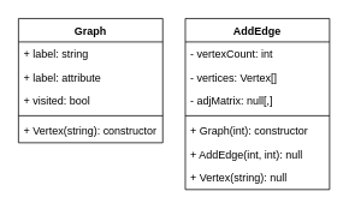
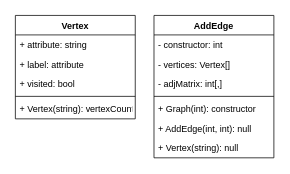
- <mxCell id="2" value="Graph" style="swimlane;fontStyle=1;align=center;verticalAlign=top;childLayout=stackLayout;horizontal=1;startSize=26;horizontalStack=0;resizeParent=1;resizeParentMax=0;resizeLast=0;collapsible=1;marginBottom=0;" vertex="1" parent="1"><mxGeometry x="20" y="20" width="160" height="138" as="geometry" /></mxCell>
+ <mxCell id="2" value="Vertex" style="swimlane;fontStyle=1;align=center;verticalAlign=top;childLayout=stackLayout;horizontal=1;startSize=26;horizontalStack=0;resizeParent=1;resizeParentMax=0;resizeLast=0;collapsible=1;marginBottom=0;" vertex="1" parent="1"><mxGeometry x="20" y="20" width="160" height="138" as="geometry" /></mxCell>
- <mxCell id="3" value="+ label: string" style="text;strokeColor=none;fillColor=none;align=left;verticalAlign=top;spacingLeft=4;spacingRight=4;overflow=hidden;rotatable=0;points=[[0,0.5],[1,0.5]];portConstraint=eastwest;" vertex="1" parent="2"><mxGeometry y="26" width="160" height="26" as="geometry" /></mxCell>
+ <mxCell id="3" value="+ attribute: string" style="text;strokeColor=none;fillColor=none;align=left;verticalAlign=top;spacingLeft=4;spacingRight=4;overflow=hidden;rotatable=0;points=[[0,0.5],[1,0.5]];portConstraint=eastwest;" vertex="1" parent="2"><mxGeometry y="26" width="160" height="26" as="geometry" /></mxCell>
- <mxCell id="9" value="- vertexCount: int" style="text;strokeColor=none;fillColor=none;align=left;verticalAlign=top;spacingLeft=4;spacingRight=4;overflow=hidden;rotatable=0;points=[[0,0.5],[1,0.5]];portConstraint=eastwest;" vertex="1" parent="8"><mxGeometry y="26" width="160" height="26" as="geometry" /></mxCell>
+ <mxCell id="9" value="- constructor: int" style="text;strokeColor=none;fillColor=none;align=left;verticalAlign=top;spacingLeft=4;spacingRight=4;overflow=hidden;rotatable=0;points=[[0,0.5],[1,0.5]];portConstraint=eastwest;" vertex="1" parent="8"><mxGeometry y="26" width="160" height="26" as="geometry" /></mxCell>
- <mxCell id="11" value="- adjMatrix: null[,]" style="text;strokeColor=none;fillColor=none;align=left;verticalAlign=top;spacingLeft=4;spacingRight=4;overflow=hidden;rotatable=0;points=[[0,0.5],[1,0.5]];portConstraint=eastwest;" vertex="1" parent="8"><mxGeometry y="78" width="160" height="26" as="geometry" /></mxCell>
+ <mxCell id="11" value="- adjMatrix: int[,]" style="text;strokeColor=none;fillColor=none;align=left;verticalAlign=top;spacingLeft=4;spacingRight=4;overflow=hidden;rotatable=0;points=[[0,0.5],[1,0.5]];portConstraint=eastwest;" vertex="1" parent="8"><mxGeometry y="78" width="160" height="26" as="geometry" /></mxCell>
- <mxCell id="7" value="+ Vertex(string): constructor" style="text;strokeColor=none;fillColor=none;align=left;verticalAlign=top;spacingLeft=4;spacingRight=4;overflow=hidden;rotatable=0;points=[[0,0.5],[1,0.5]];portConstraint=eastwest;" vertex="1" parent="2"><mxGeometry y="112" width="160" height="26" as="geometry" /></mxCell>
+ <mxCell id="7" value="+ Vertex(string): vertexCount" style="text;strokeColor=none;fillColor=none;align=left;verticalAlign=top;spacingLeft=4;spacingRight=4;overflow=hidden;rotatable=0;points=[[0,0.5],[1,0.5]];portConstraint=eastwest;" vertex="1" parent="2"><mxGeometry y="112" width="160" height="26" as="geometry" /></mxCell>
